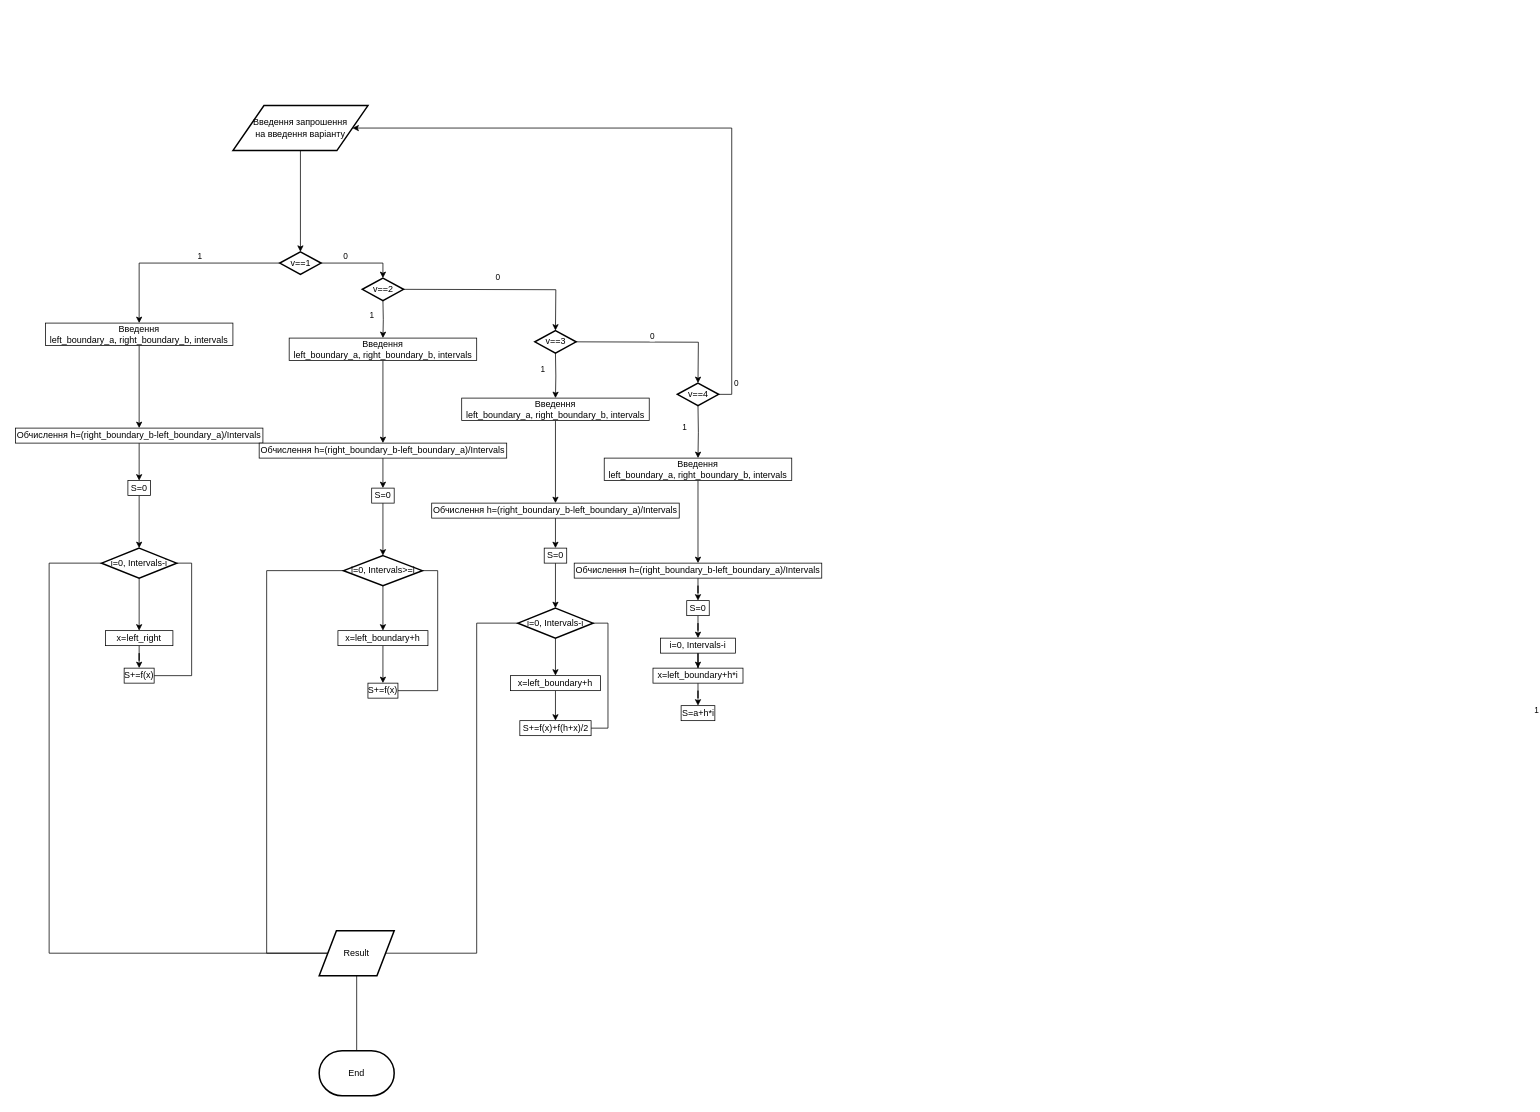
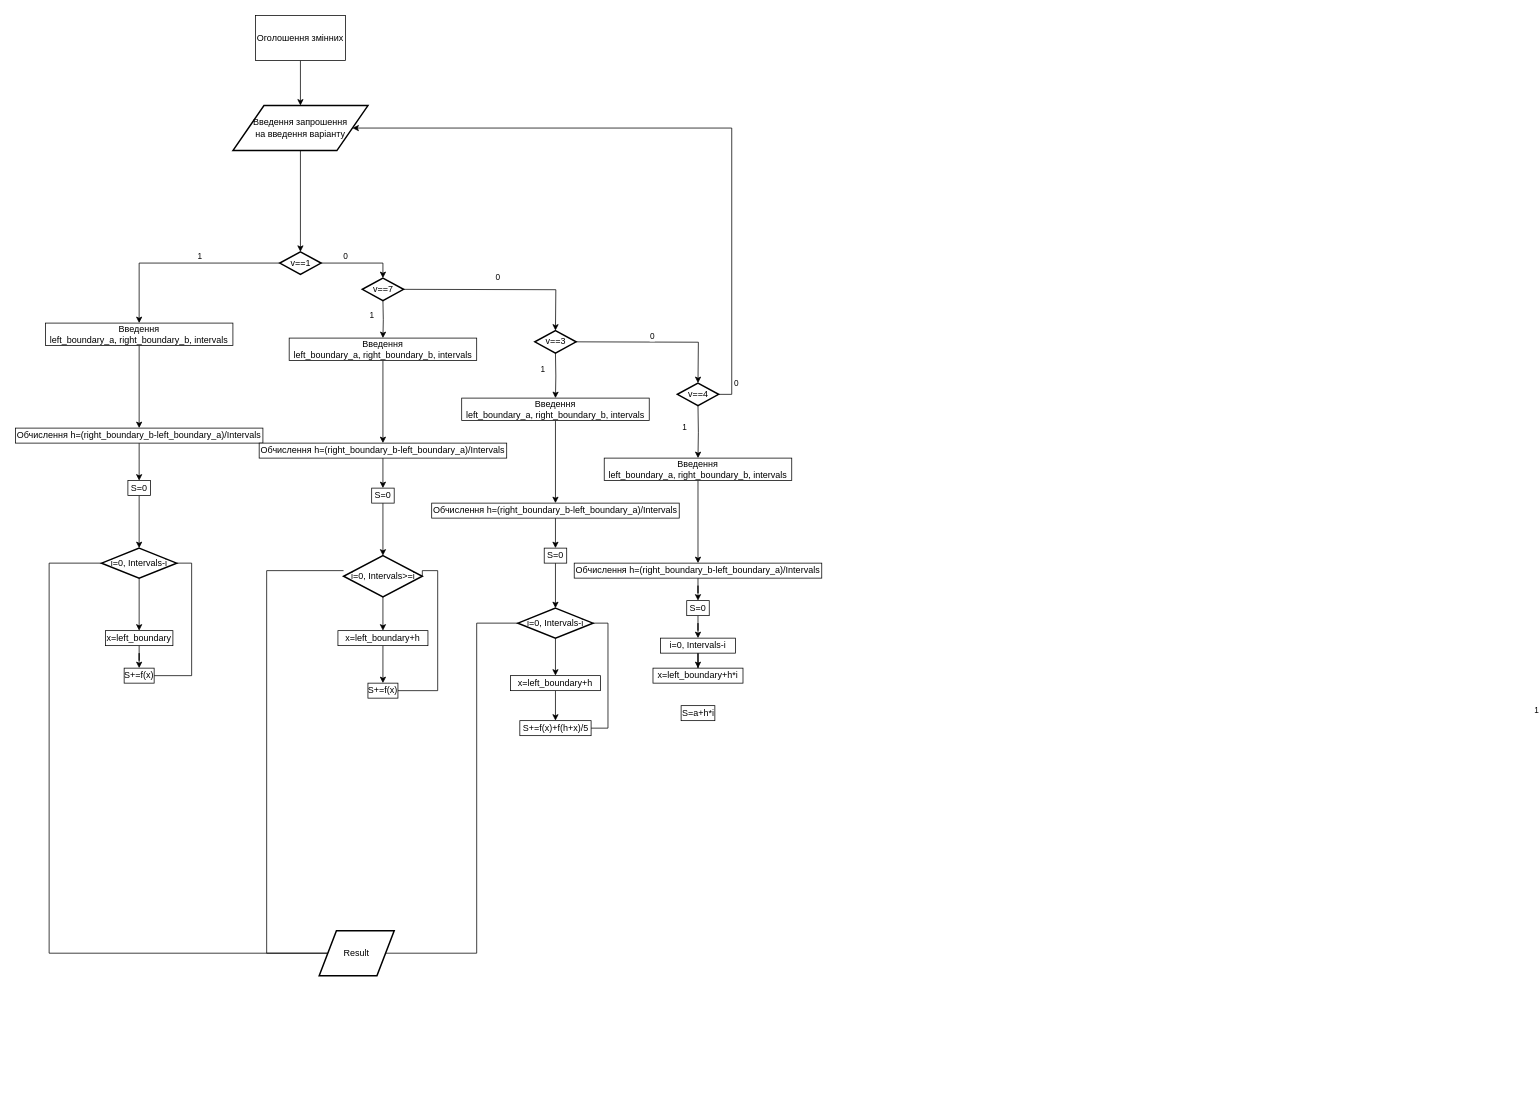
+ <mxCell id="3" value="Оголошення змінних" style="rounded=0;whiteSpace=wrap;html=1;" parent="1" vertex="1"><mxGeometry x="340" y="20" width="120" height="60" as="geometry" /></mxCell>
+ <mxCell id="2" value="" style="edgeStyle=orthogonalEdgeStyle;rounded=0;orthogonalLoop=1;jettySize=auto;html=1;" parent="1" source="3" target="5" edge="1"><mxGeometry relative="1" as="geometry" /></mxCell>
- <mxCell id="48" value="v==2" style="strokeWidth=2;html=1;shape=mxgraph.flowchart.decision;whiteSpace=wrap;rounded=0;" parent="1" vertex="1"><mxGeometry x="482.5" y="370" width="55" height="30" as="geometry" /></mxCell>
+ <mxCell id="48" value="v==7" style="strokeWidth=2;html=1;shape=mxgraph.flowchart.decision;whiteSpace=wrap;rounded=0;" parent="1" vertex="1"><mxGeometry x="482.5" y="370" width="55" height="30" as="geometry" /></mxCell>
- <mxCell id="61" value="i=0, Intervals&amp;gt;=i" style="strokeWidth=2;html=1;shape=mxgraph.flowchart.decision;whiteSpace=wrap;rounded=0;" parent="1" vertex="1"><mxGeometry x="457.5" y="740" width="105" height="40" as="geometry" /></mxCell>
+ <mxCell id="61" value="i=0, Intervals&amp;gt;=i" style="strokeWidth=2;html=1;shape=mxgraph.flowchart.decision;whiteSpace=wrap;rounded=0;" parent="1" vertex="1"><mxGeometry x="457.5" y="740" width="105" height="55" as="geometry" /></mxCell>
- <mxCell id="63" value="x=left_right" style="rounded=0;whiteSpace=wrap;html=1;" parent="1" vertex="1"><mxGeometry x="140" y="840" width="90" height="20" as="geometry" /></mxCell>
+ <mxCell id="63" value="x=left_boundary" style="rounded=0;whiteSpace=wrap;html=1;" parent="1" vertex="1"><mxGeometry x="140" y="840" width="90" height="20" as="geometry" /></mxCell>
- <mxCell id="68" style="edgeStyle=orthogonalEdgeStyle;rounded=0;orthogonalLoop=1;jettySize=auto;html=1;entryX=0.5;entryY=0;entryDx=0;entryDy=0;" parent="1" source="69" target="72" edge="1"><mxGeometry relative="1" as="geometry" /></mxCell>
- <mxCell id="74" value="S+=f(x)+f(h+x)/2" style="rounded=0;whiteSpace=wrap;html=1;" parent="1" vertex="1"><mxGeometry x="692.5" y="960" width="95" height="20" as="geometry" /></mxCell>
+ <mxCell id="74" value="S+=f(x)+f(h+x)/5" style="rounded=0;whiteSpace=wrap;html=1;" parent="1" vertex="1"><mxGeometry x="692.5" y="960" width="95" height="20" as="geometry" /></mxCell>
- <mxCell id="77" style="edgeStyle=orthogonalEdgeStyle;rounded=0;orthogonalLoop=1;jettySize=auto;html=1;entryX=0.5;entryY=0;entryDx=0;entryDy=0;entryPerimeter=0;strokeColor=default;strokeWidth=1;endArrow=none;endFill=0;" parent="1" source="78" target="79" edge="1"><mxGeometry relative="1" as="geometry" /></mxCell>
- <mxCell id="79" value="End" style="strokeWidth=2;html=1;shape=mxgraph.flowchart.terminator;whiteSpace=wrap;rounded=0;" parent="1" vertex="1"><mxGeometry x="425" y="1400" width="100" height="60" as="geometry" /></mxCell>
